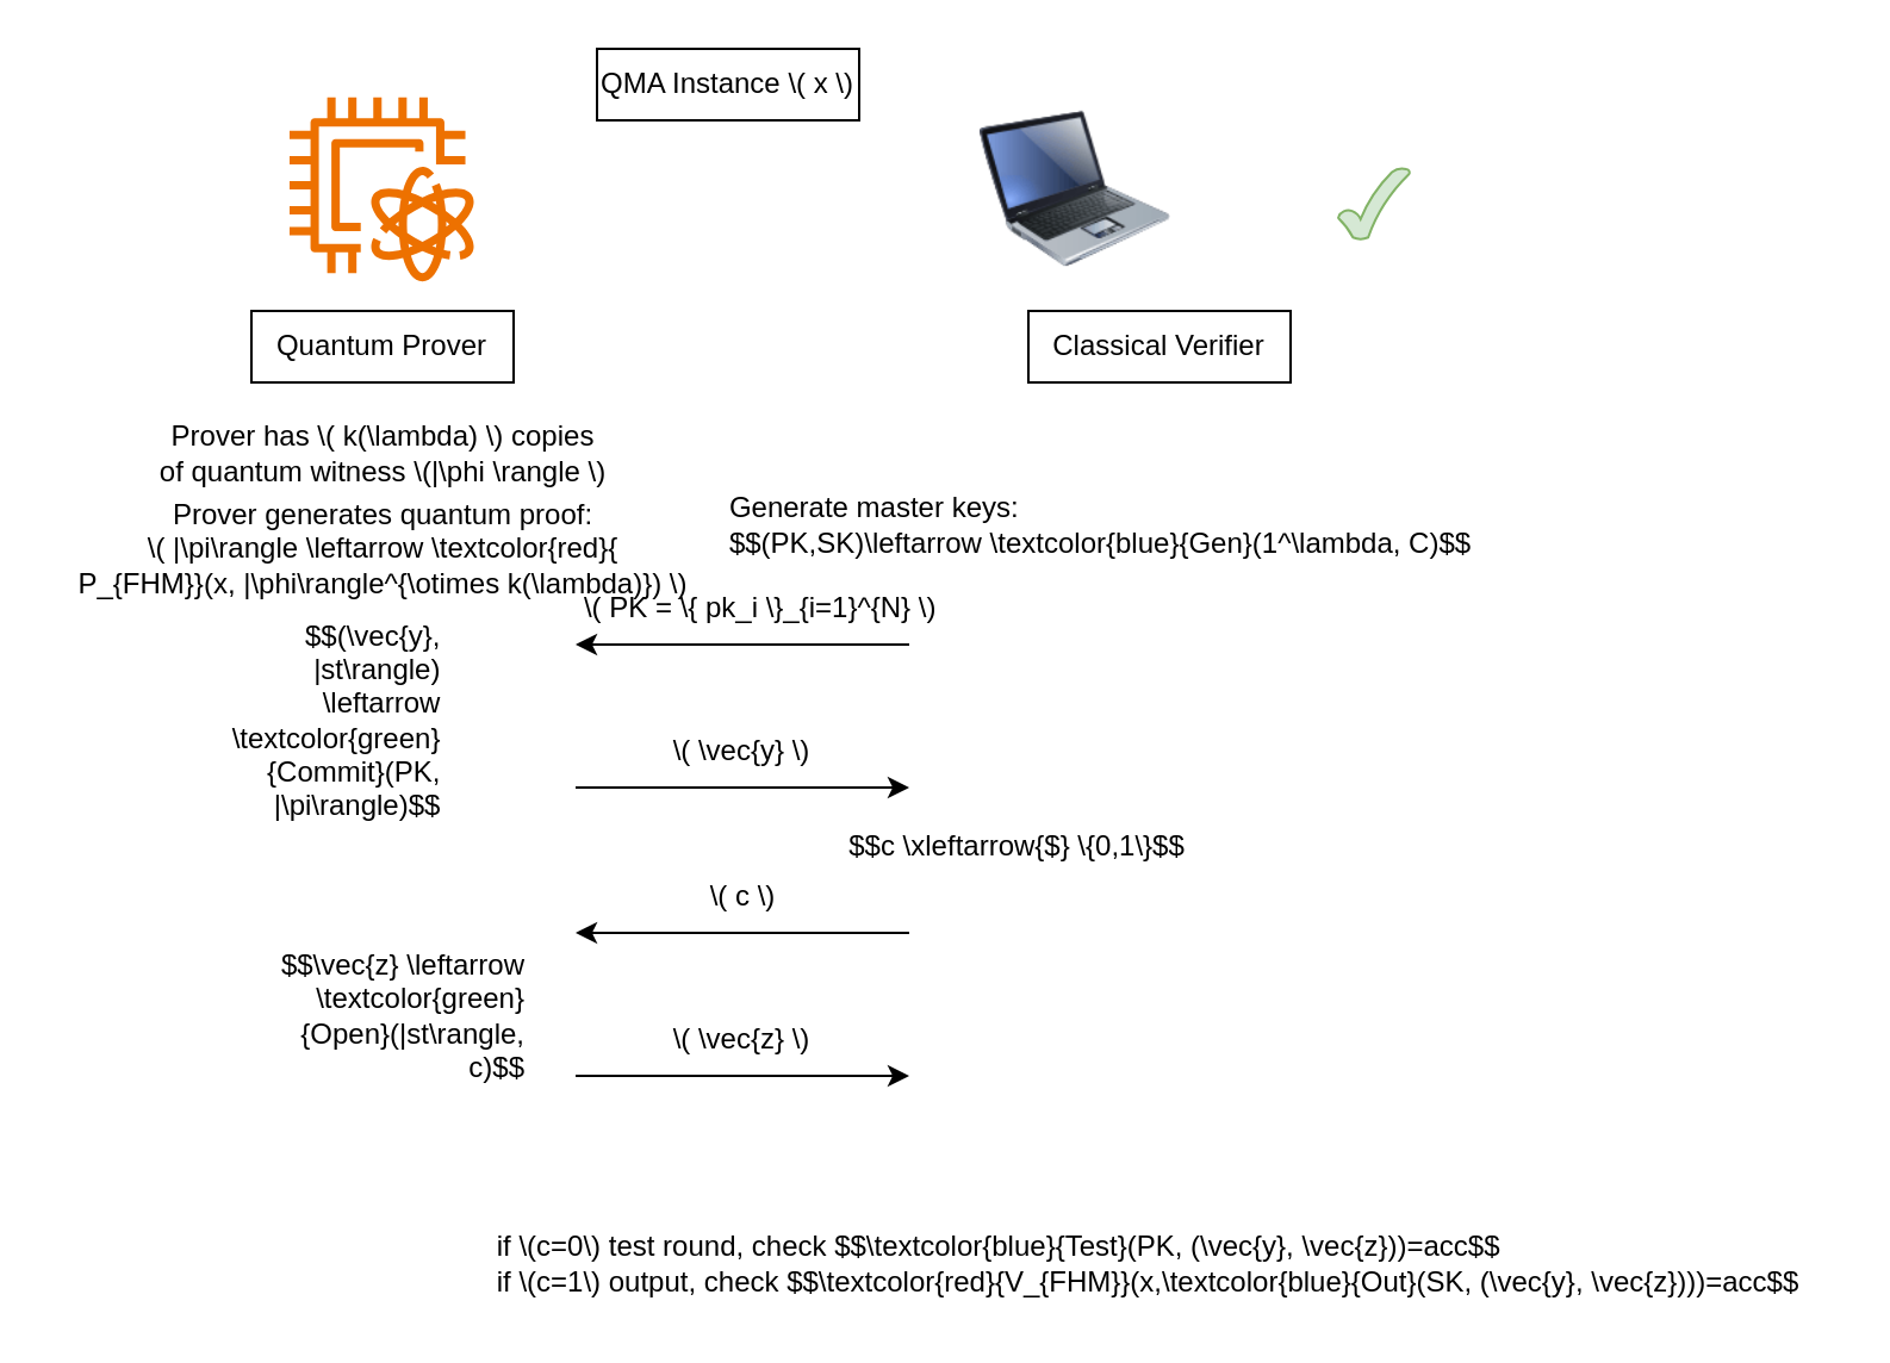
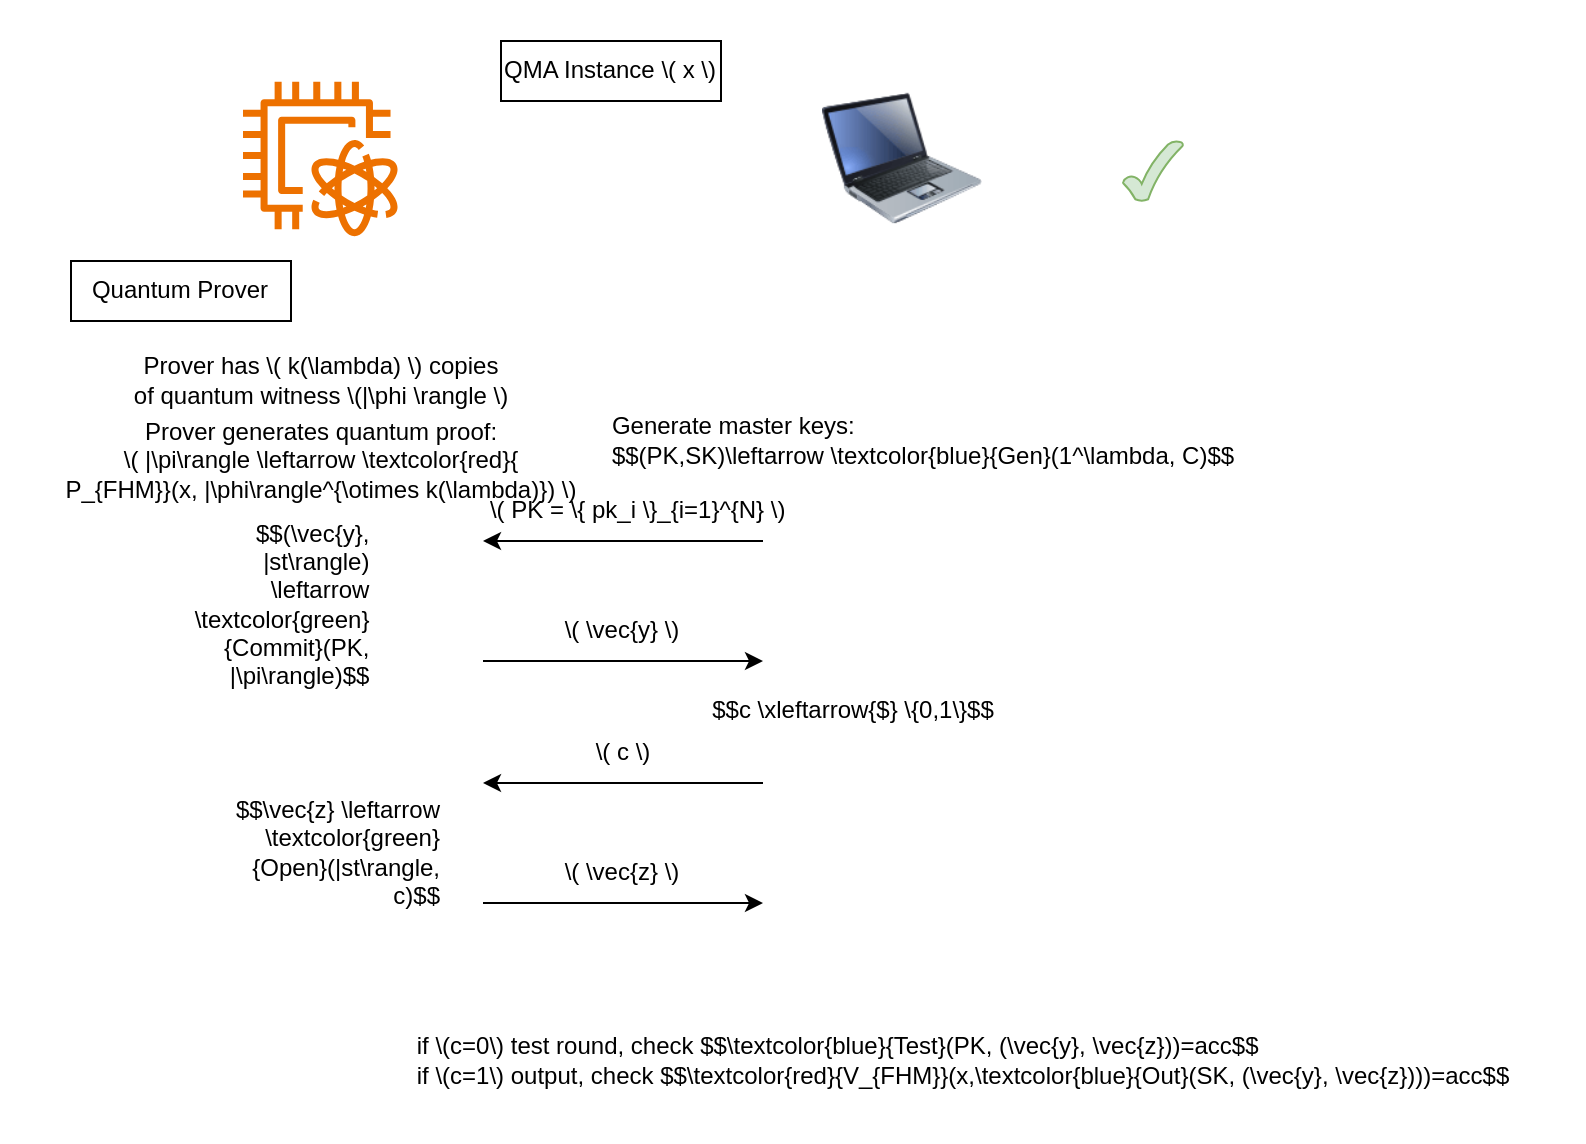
- <mxCell id="6" value="Quantum Prover" style="rounded=0;whiteSpace=wrap;html=1;" vertex="1" parent="1"><mxGeometry x="105" y="130" width="110" height="30" as="geometry" /></mxCell>
+ <mxCell id="6" value="Quantum Prover" style="rounded=0;whiteSpace=wrap;html=1;" vertex="1" parent="1"><mxGeometry x="35" y="130" width="110" height="30" as="geometry" /></mxCell>
- <mxCell id="3" value="Classical Verifier" style="rounded=0;whiteSpace=wrap;html=1;" vertex="1" parent="1"><mxGeometry x="431" y="130" width="110" height="30" as="geometry" /></mxCell>
